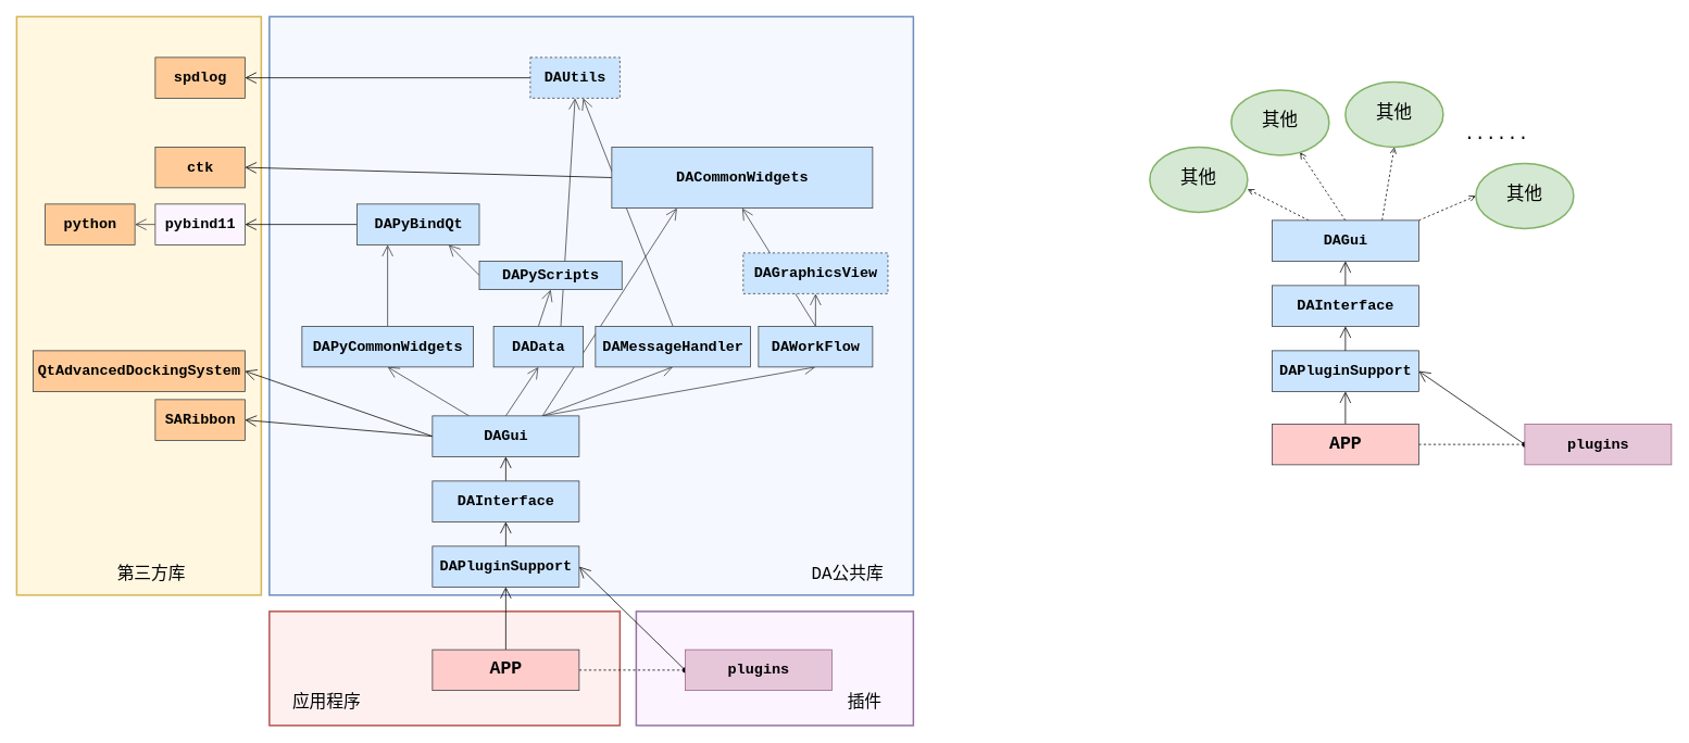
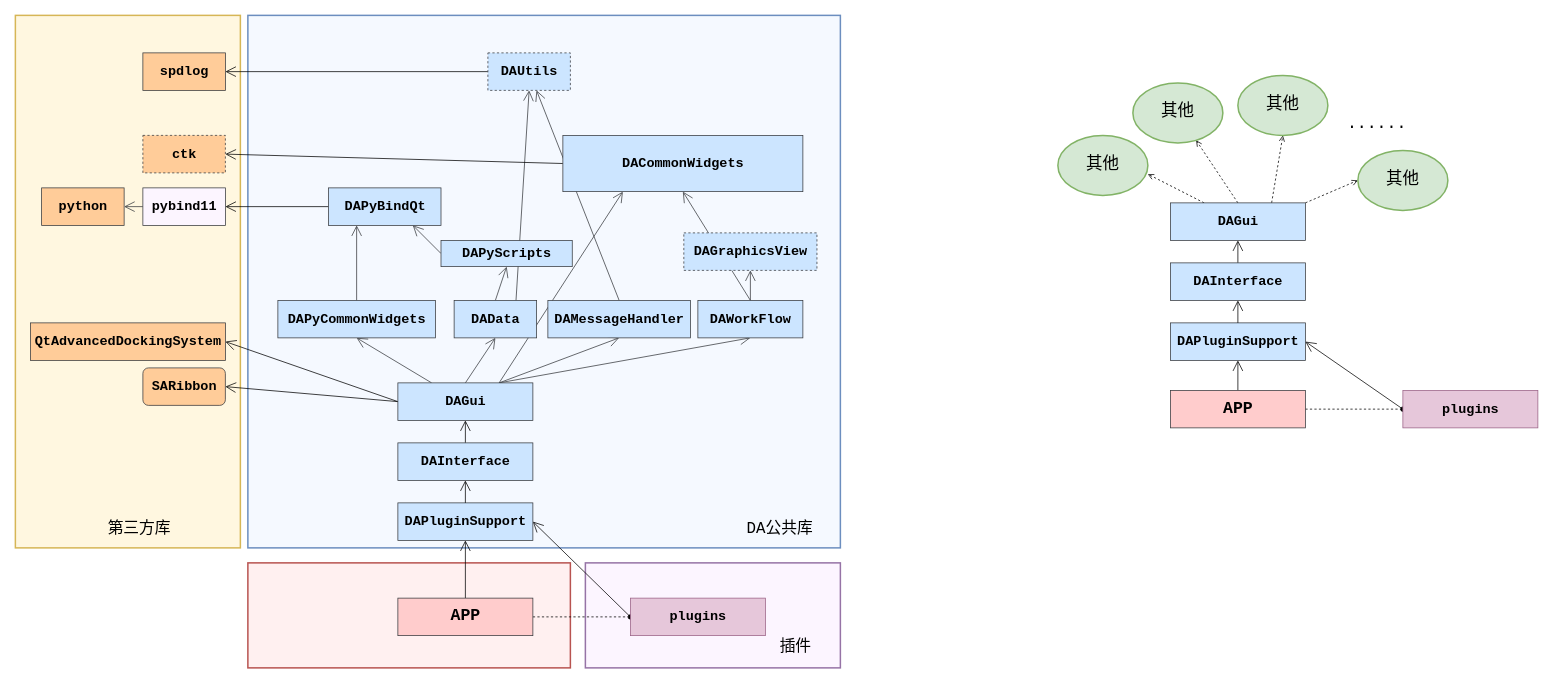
- <mxCell id="29" value="&lt;div style=&quot;margin-top: 0px; margin-bottom: 0px; font-size: 18px;&quot;&gt;&lt;div style=&quot;margin-top: 0px; margin-bottom: 0px; font-size: 18px;&quot;&gt;ctk&lt;/div&gt;&lt;/div&gt;" style="html=1;fontFamily=Courier New;fontSize=18;fontStyle=1;verticalAlign=middle;fillColor=#ffcc99;strokeColor=#36393d;" parent="1" vertex="1"><mxGeometry x="190" y="180" width="110" height="50" as="geometry" /></mxCell>
+ <mxCell id="29" value="&lt;div style=&quot;margin-top: 0px; margin-bottom: 0px; font-size: 18px;&quot;&gt;&lt;div style=&quot;margin-top: 0px; margin-bottom: 0px; font-size: 18px;&quot;&gt;ctk&lt;/div&gt;&lt;/div&gt;" style="html=1;fontFamily=Courier New;fontSize=18;fontStyle=1;verticalAlign=middle;fillColor=#ffcc99;strokeColor=#36393d;dashed=1;" parent="1" vertex="1"><mxGeometry x="190" y="180" width="110" height="50" as="geometry" /></mxCell>
- <mxCell id="42" value="&lt;div style=&quot;margin-top: 0px; margin-bottom: 0px; font-size: 18px;&quot;&gt;&lt;div style=&quot;margin-top: 0px; margin-bottom: 0px; font-size: 18px;&quot;&gt;&lt;div style=&quot;margin-top: 0px; margin-bottom: 0px; font-size: 18px;&quot;&gt;SARibbon&lt;/div&gt;&lt;/div&gt;&lt;/div&gt;" style="html=1;fontFamily=Courier New;fontSize=18;fontStyle=1;verticalAlign=middle;fillColor=#ffcc99;strokeColor=#36393d;" parent="1" vertex="1"><mxGeometry x="190" y="490" width="110" height="50" as="geometry" /></mxCell>
+ <mxCell id="42" value="&lt;div style=&quot;margin-top: 0px; margin-bottom: 0px; font-size: 18px;&quot;&gt;&lt;div style=&quot;margin-top: 0px; margin-bottom: 0px; font-size: 18px;&quot;&gt;&lt;div style=&quot;margin-top: 0px; margin-bottom: 0px; font-size: 18px;&quot;&gt;SARibbon&lt;/div&gt;&lt;/div&gt;&lt;/div&gt;" style="html=1;fontFamily=Courier New;fontSize=18;fontStyle=1;verticalAlign=middle;fillColor=#ffcc99;strokeColor=#36393d;rounded=1;" parent="1" vertex="1"><mxGeometry x="190" y="490" width="110" height="50" as="geometry" /></mxCell>
- <mxCell id="51" value="应用程序" style="text;html=1;align=center;verticalAlign=middle;resizable=0;points=[];autosize=1;strokeColor=none;fillColor=none;fontSize=21;fontFamily=Courier New;fontColor=#000000;" parent="1" vertex="1"><mxGeometry x="350" y="847" width="100" height="30" as="geometry" /></mxCell>
